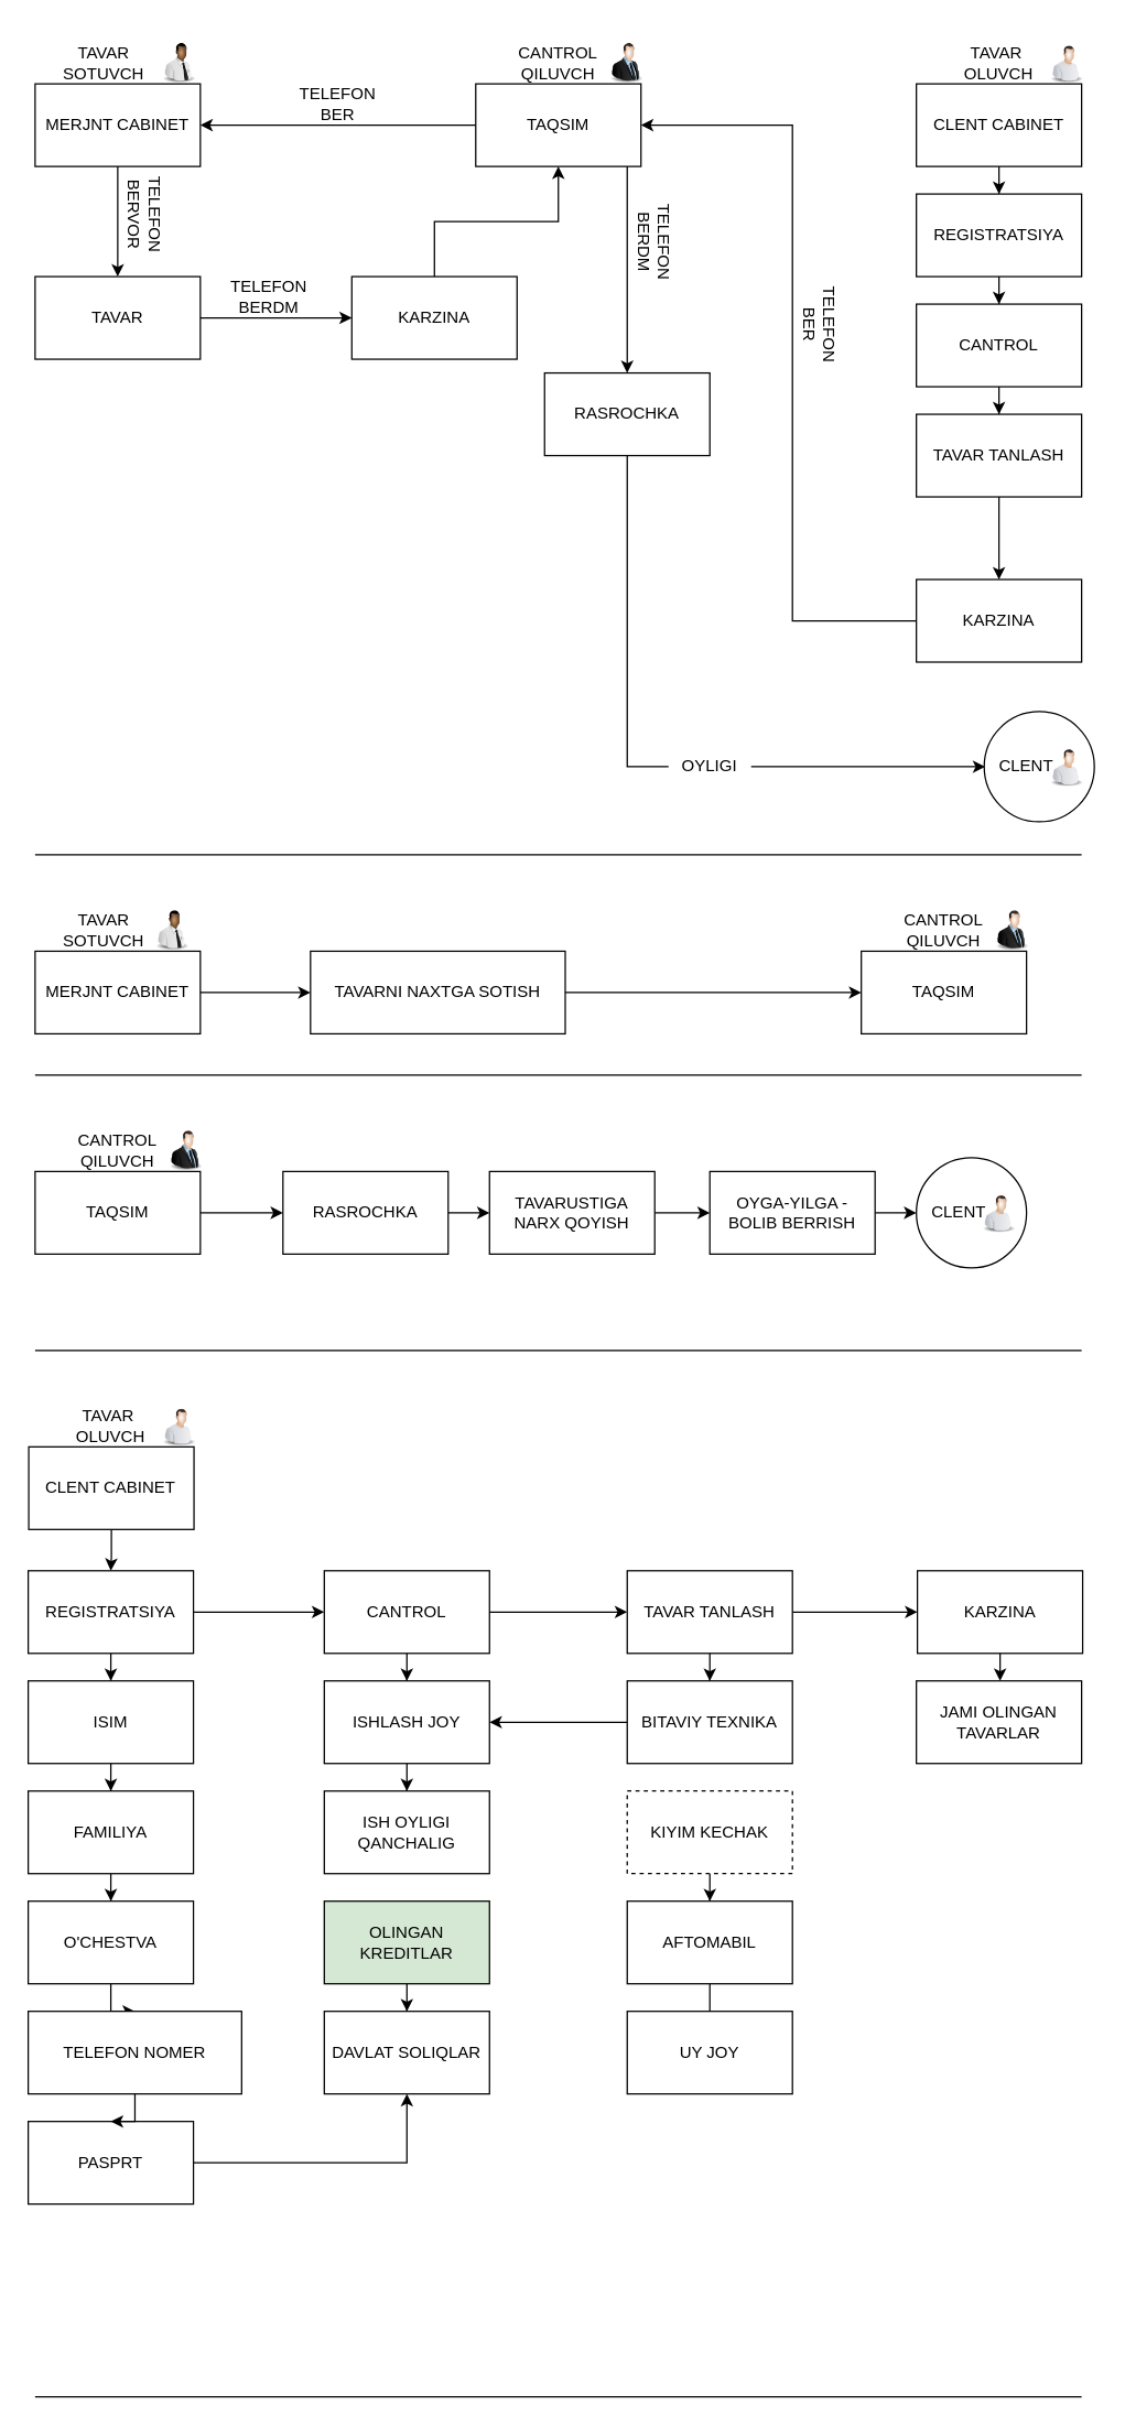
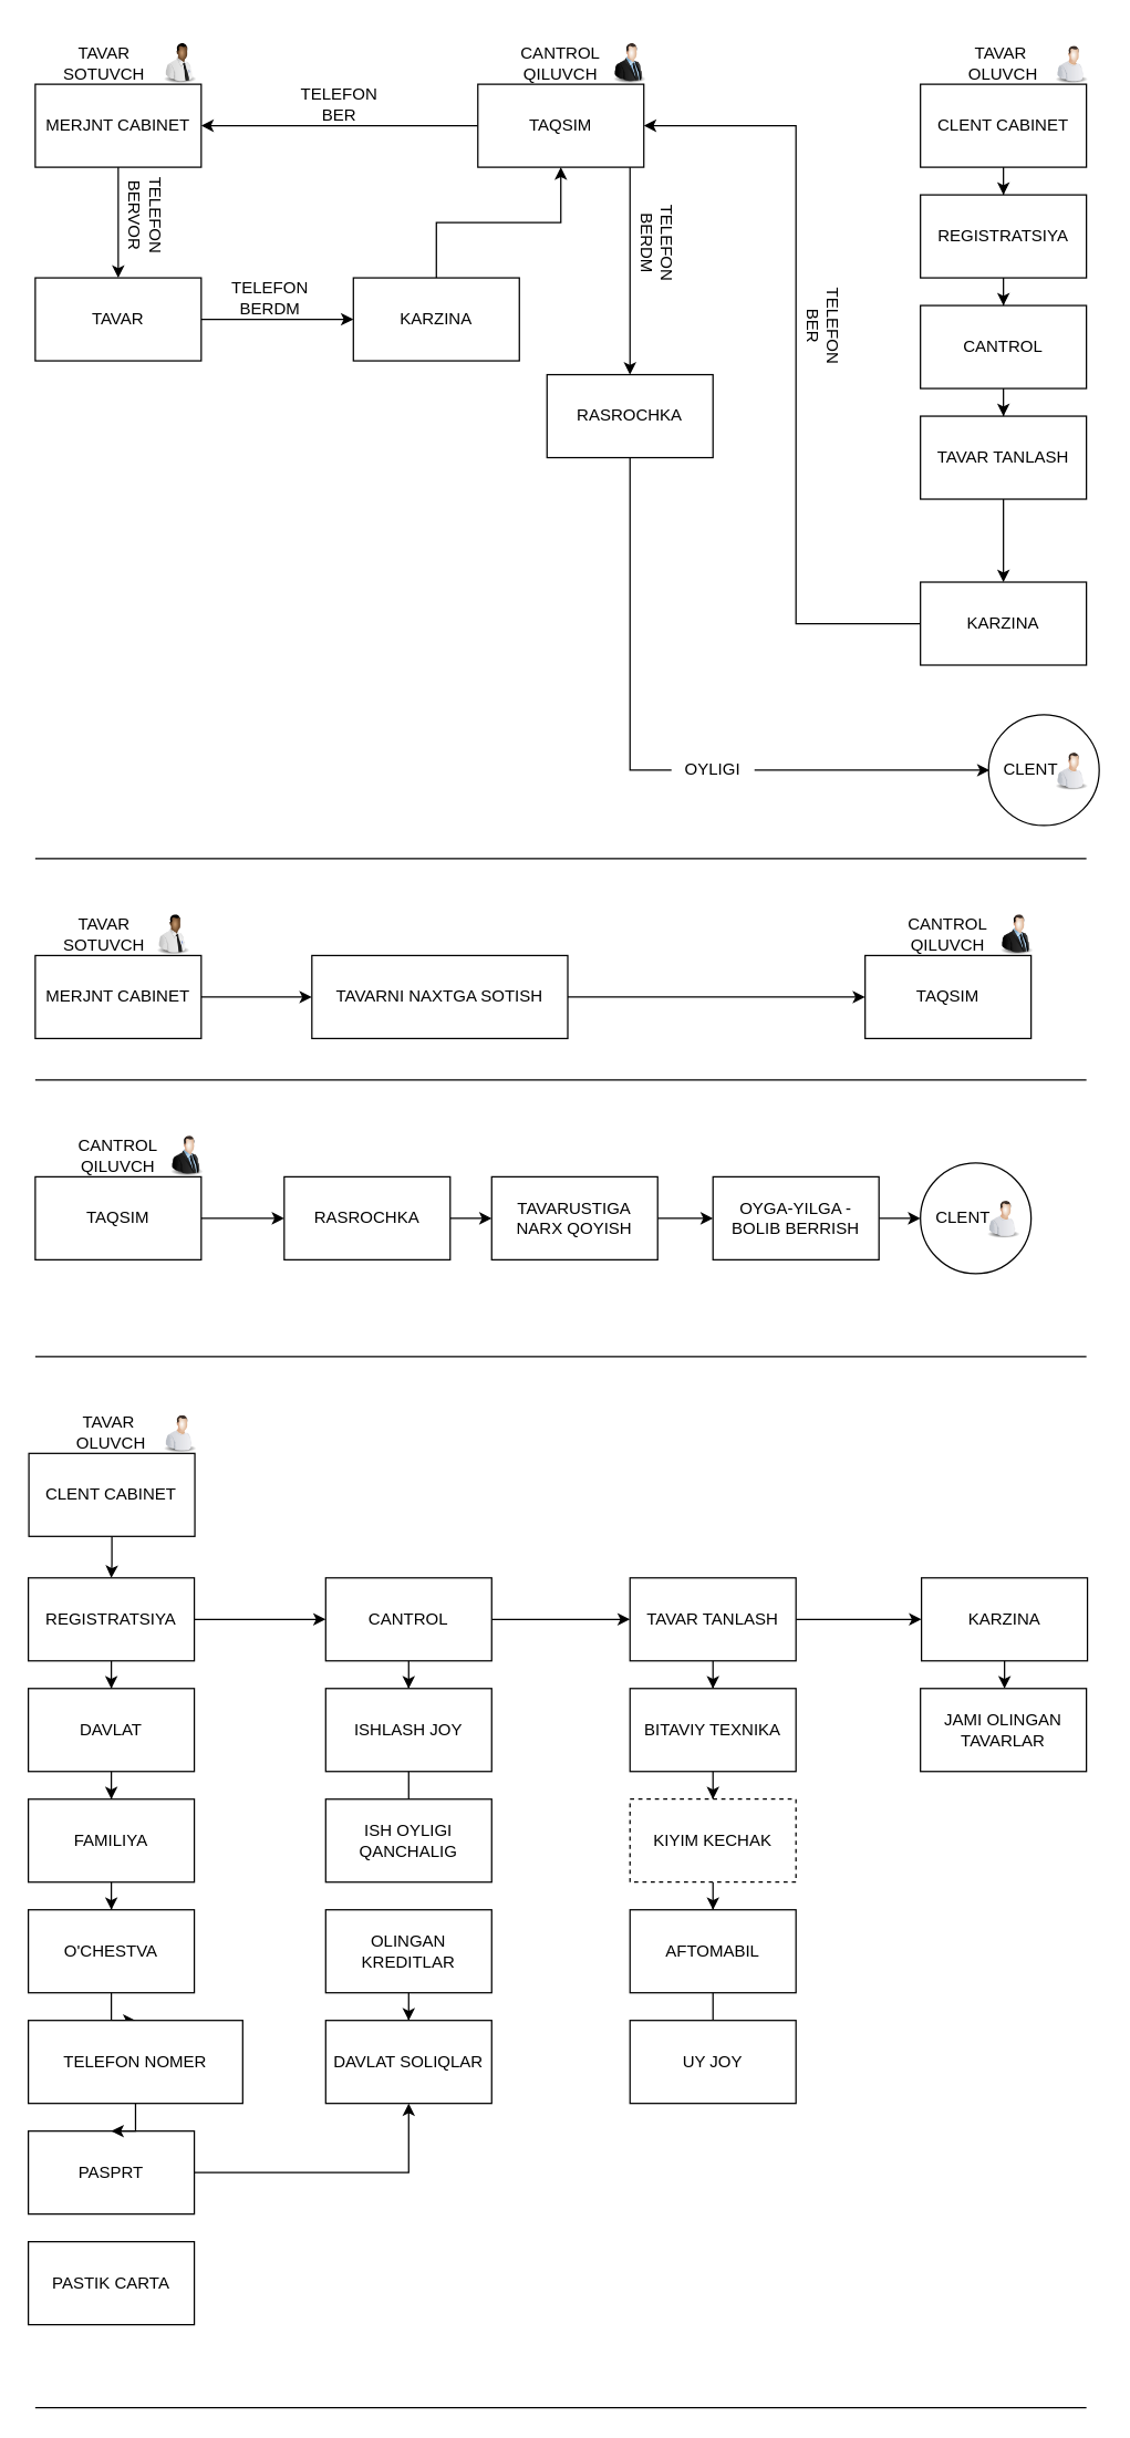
- <mxCell id="67" value="ISIM" style="whiteSpace=wrap;html=1;rounded=0;" vertex="1" parent="1"><mxGeometry x="20" y="1220" width="120" height="60" as="geometry" /></mxCell>
+ <mxCell id="67" value="DAVLAT" style="whiteSpace=wrap;html=1;rounded=0;" vertex="1" parent="1"><mxGeometry x="20" y="1220" width="120" height="60" as="geometry" /></mxCell>
- <mxCell id="83" value="" style="edgeStyle=orthogonalEdgeStyle;rounded=0;orthogonalLoop=1;jettySize=auto;html=1;" edge="1" parent="1" source="84" target="78"><mxGeometry relative="1" as="geometry" /></mxCell>
+ <mxCell id="83" value="" style="edgeStyle=orthogonalEdgeStyle;rounded=0;orthogonalLoop=1;jettySize=auto;html=1;" edge="1" parent="1" source="84" target="86"><mxGeometry relative="1" as="geometry" /></mxCell>
- <mxCell id="77" value="" style="edgeStyle=orthogonalEdgeStyle;rounded=0;orthogonalLoop=1;jettySize=auto;html=1;" edge="1" parent="1" source="78" target="79"><mxGeometry relative="1" as="geometry" /></mxCell>
+ <mxCell id="77" value="" style="edgeStyle=orthogonalEdgeStyle;rounded=0;orthogonalLoop=1;jettySize=auto;html=1;endArrow=none;" edge="1" parent="1" source="78" target="79"><mxGeometry relative="1" as="geometry" /></mxCell>
- <mxCell id="81" value="OLINGAN KREDITLAR" style="whiteSpace=wrap;html=1;rounded=0;fillColor=#d5e8d4;" vertex="1" parent="1"><mxGeometry x="235" y="1380" width="120" height="60" as="geometry" /></mxCell>
+ <mxCell id="81" value="OLINGAN KREDITLAR" style="whiteSpace=wrap;html=1;rounded=0;" vertex="1" parent="1"><mxGeometry x="235" y="1380" width="120" height="60" as="geometry" /></mxCell>
+ <mxCell id="74" value="PASTIK CARTA" style="whiteSpace=wrap;html=1;rounded=0;" vertex="1" parent="1"><mxGeometry x="20" y="1620" width="120" height="60" as="geometry" /></mxCell>
